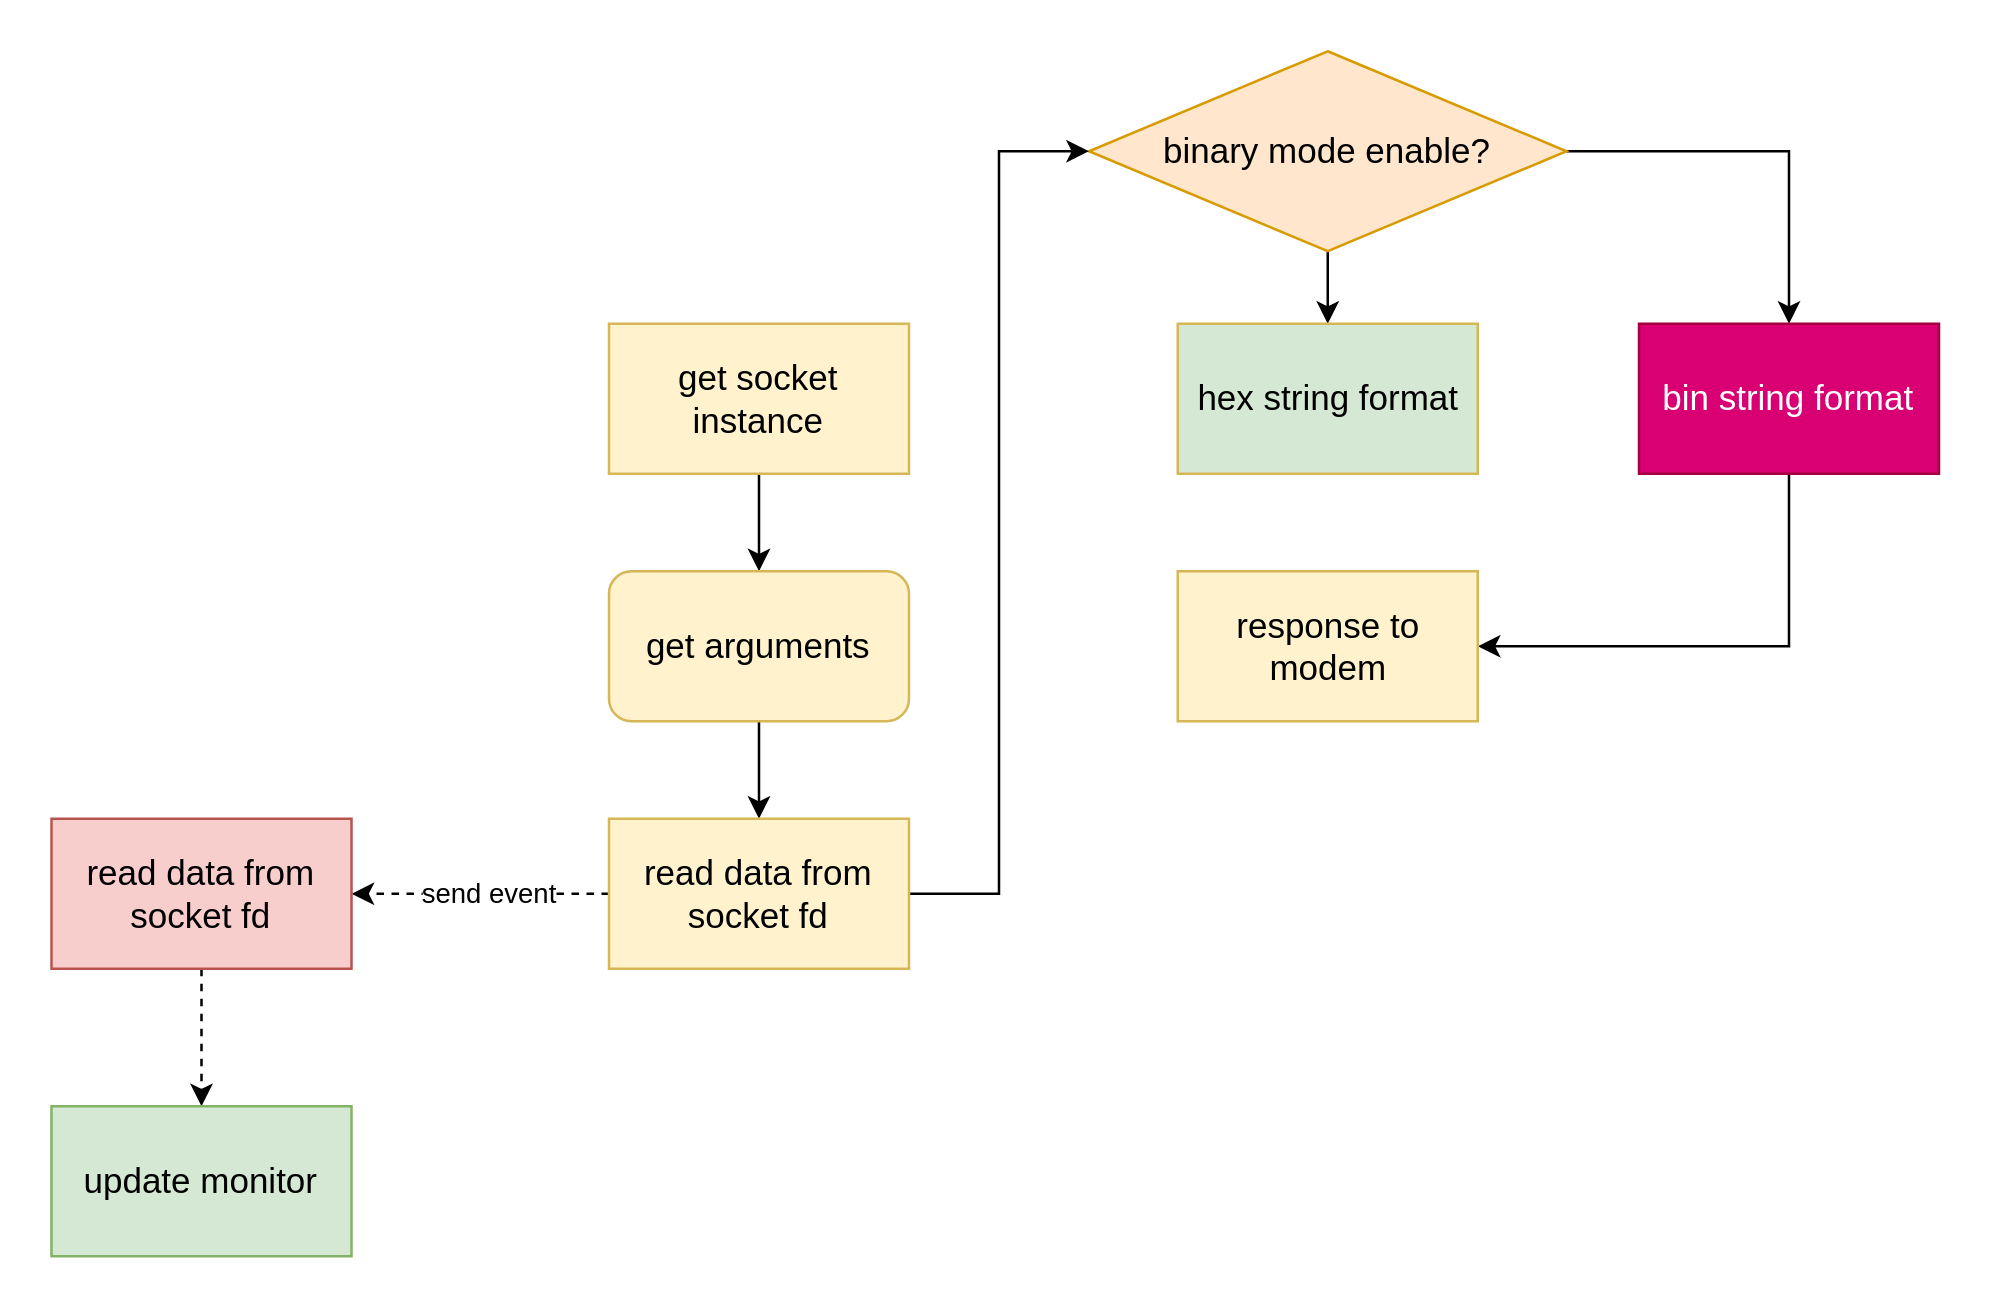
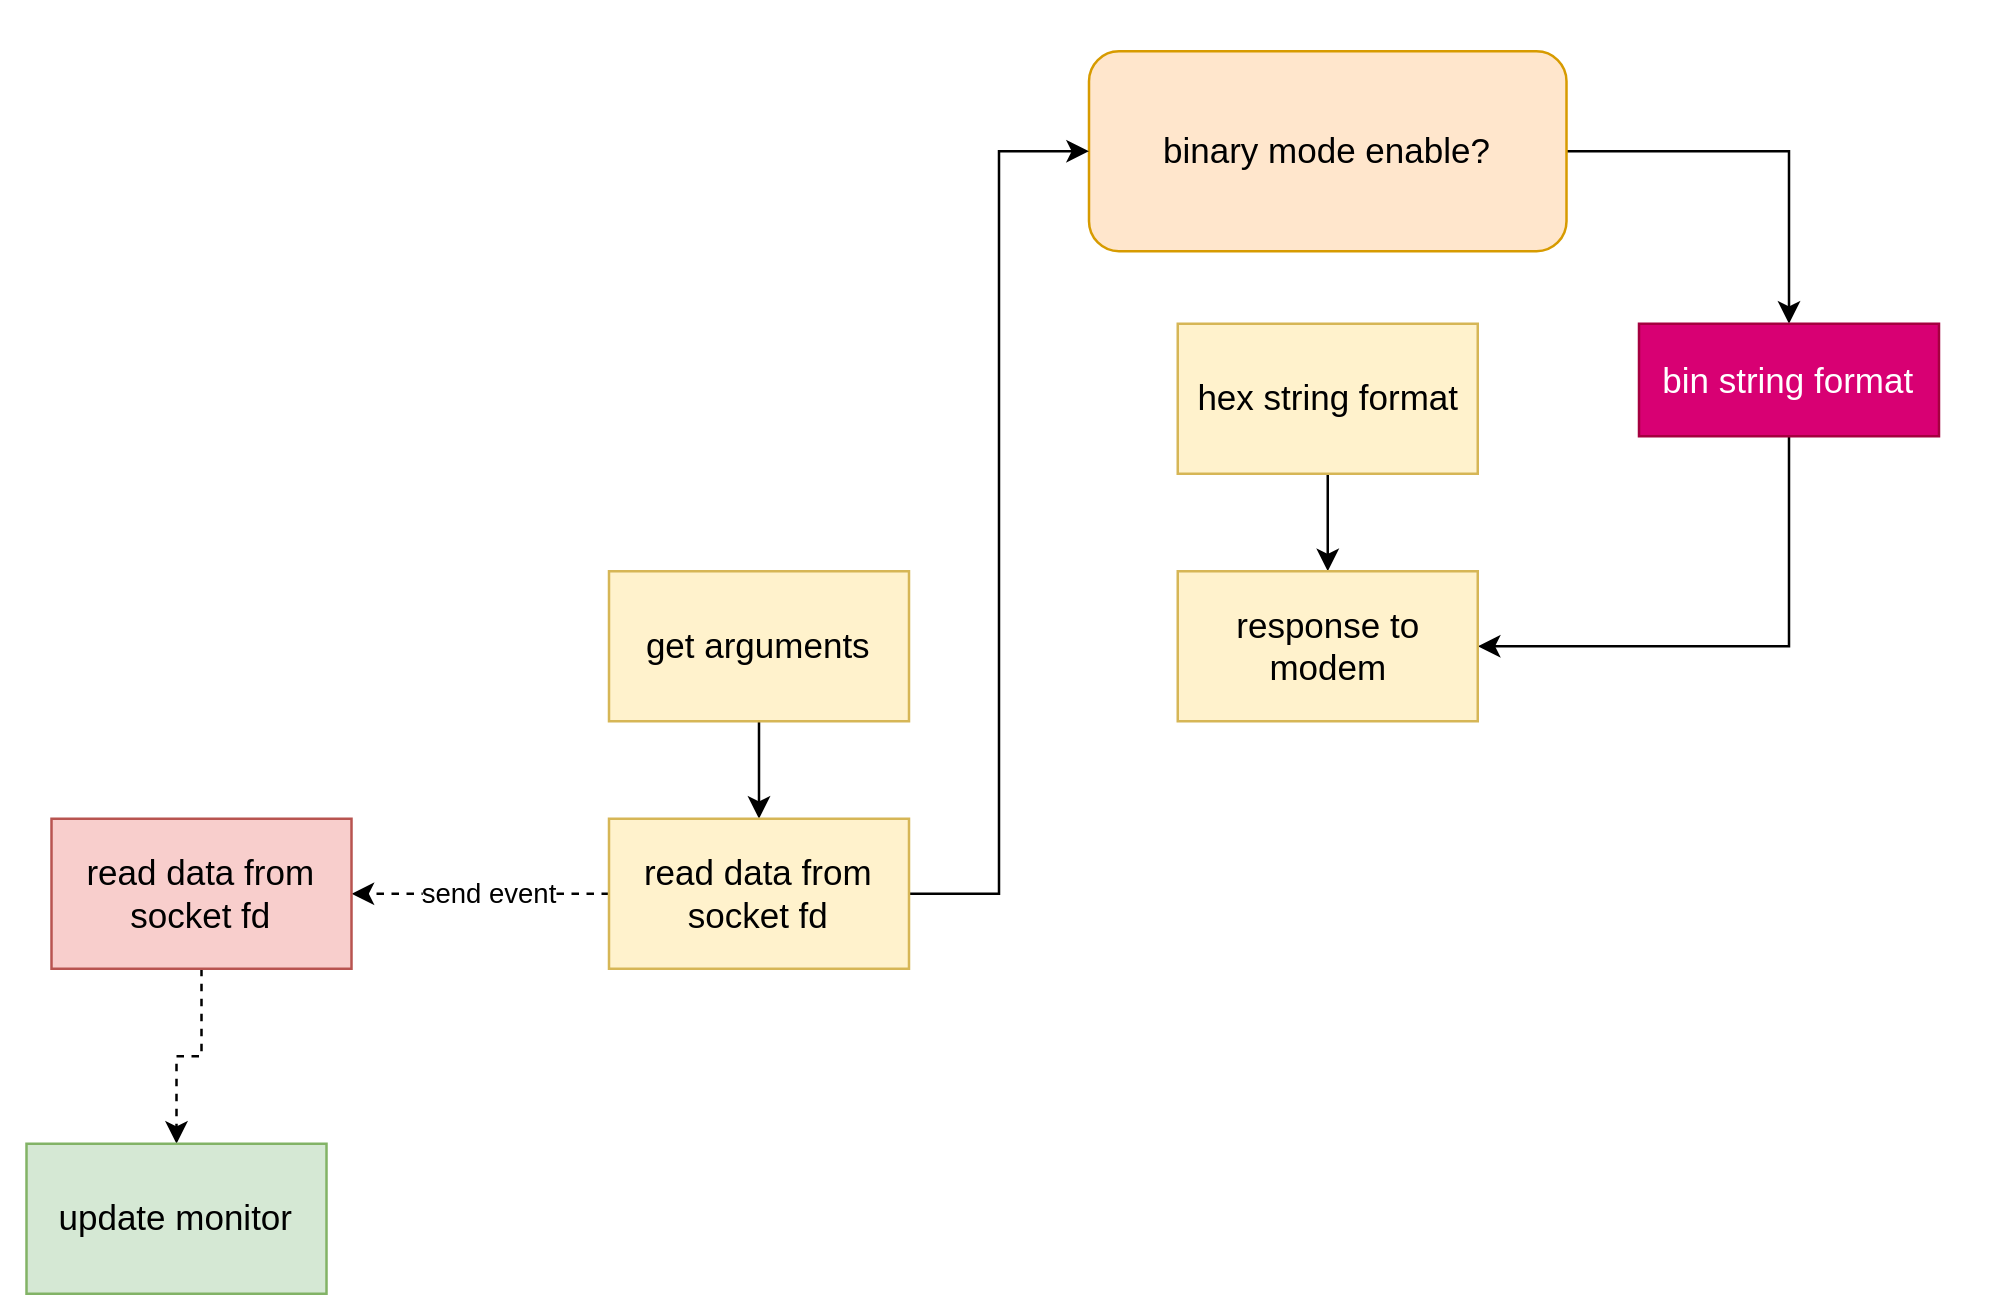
- <mxCell id="8" value="&lt;font style=&quot;font-size: 14px;&quot;&gt;binary mode enable?&lt;/font&gt;" style="rhombus;whiteSpace=wrap;html=1;fillColor=#ffe6cc;strokeColor=#d79b00;" parent="1" vertex="1"><mxGeometry x="435" y="20" width="191" height="80" as="geometry" /></mxCell>
+ <mxCell id="8" value="&lt;font style=&quot;font-size: 14px;&quot;&gt;binary mode enable?&lt;/font&gt;" style="whiteSpace=wrap;html=1;fillColor=#ffe6cc;strokeColor=#d79b00;rounded=1;" parent="1" vertex="1"><mxGeometry x="435" y="20" width="191" height="80" as="geometry" /></mxCell>
- <mxCell id="6" style="edgeStyle=orthogonalEdgeStyle;rounded=0;orthogonalLoop=1;jettySize=auto;html=1;entryX=0.5;entryY=0;entryDx=0;entryDy=0;" parent="1" source="8" target="16" edge="1"><mxGeometry relative="1" as="geometry" /></mxCell>
- <mxCell id="3" value="&lt;font style=&quot;font-size: 14px;&quot;&gt;get socket instance&lt;/font&gt;" style="rounded=0;whiteSpace=wrap;html=1;fillColor=#fff2cc;strokeColor=#d6b656;" parent="1" vertex="1"><mxGeometry x="243" y="129" width="120" height="60" as="geometry" /></mxCell>
- <mxCell id="16" value="&lt;span style=&quot;font-size: 14px;&quot;&gt;hex string format&lt;/span&gt;" style="rounded=0;whiteSpace=wrap;html=1;fillColor=#d5e8d4;strokeColor=#d6b656;" parent="1" vertex="1"><mxGeometry x="470.5" y="129" width="120" height="60" as="geometry" /></mxCell>
+ <mxCell id="16" value="&lt;span style=&quot;font-size: 14px;&quot;&gt;hex string format&lt;/span&gt;" style="rounded=0;whiteSpace=wrap;html=1;fillColor=#fff2cc;strokeColor=#d6b656;" parent="1" vertex="1"><mxGeometry x="470.5" y="129" width="120" height="60" as="geometry" /></mxCell>
- <mxCell id="18" value="&lt;font style=&quot;font-size: 14px;&quot;&gt;bin string format&lt;/font&gt;" style="rounded=0;whiteSpace=wrap;html=1;fillColor=#d80073;fontColor=#ffffff;strokeColor=#A50040;" parent="1" vertex="1"><mxGeometry x="655" y="129" width="120" height="60" as="geometry" /></mxCell>
+ <mxCell id="18" value="&lt;font style=&quot;font-size: 14px;&quot;&gt;bin string format&lt;/font&gt;" style="rounded=0;whiteSpace=wrap;html=1;fillColor=#d80073;fontColor=#ffffff;strokeColor=#A50040;" parent="1" vertex="1"><mxGeometry x="655" y="129" width="120" height="45" as="geometry" /></mxCell>
- <mxCell id="2" style="edgeStyle=orthogonalEdgeStyle;rounded=0;orthogonalLoop=1;jettySize=auto;html=1;entryX=0.5;entryY=0;entryDx=0;entryDy=0;" parent="1" source="3" target="5" edge="1"><mxGeometry relative="1" as="geometry" /></mxCell>
+ <mxCell id="15" style="edgeStyle=orthogonalEdgeStyle;rounded=0;orthogonalLoop=1;jettySize=auto;html=1;" parent="1" source="16" target="19" edge="1"><mxGeometry relative="1" as="geometry" /></mxCell>
- <mxCell id="5" value="&lt;font style=&quot;font-size: 14px;&quot;&gt;get arguments&lt;/font&gt;" style="whiteSpace=wrap;html=1;fillColor=#fff2cc;strokeColor=#d6b656;rounded=1;" parent="1" vertex="1"><mxGeometry x="243" y="228" width="120" height="60" as="geometry" /></mxCell>
+ <mxCell id="5" value="&lt;font style=&quot;font-size: 14px;&quot;&gt;get arguments&lt;/font&gt;" style="rounded=0;whiteSpace=wrap;html=1;fillColor=#fff2cc;strokeColor=#d6b656;" parent="1" vertex="1"><mxGeometry x="243" y="228" width="120" height="60" as="geometry" /></mxCell>
- <mxCell id="20" value="&lt;span style=&quot;font-size: 14px;&quot;&gt;update monitor&lt;/span&gt;" style="rounded=0;whiteSpace=wrap;html=1;fillColor=#d5e8d4;strokeColor=#82b366;" vertex="1" parent="1"><mxGeometry x="20" y="442" width="120" height="60" as="geometry" /></mxCell>
+ <mxCell id="20" value="&lt;span style=&quot;font-size: 14px;&quot;&gt;update monitor&lt;/span&gt;" style="rounded=0;whiteSpace=wrap;html=1;fillColor=#d5e8d4;strokeColor=#82b366;" vertex="1" parent="1"><mxGeometry x="10" y="457" width="120" height="60" as="geometry" /></mxCell>
